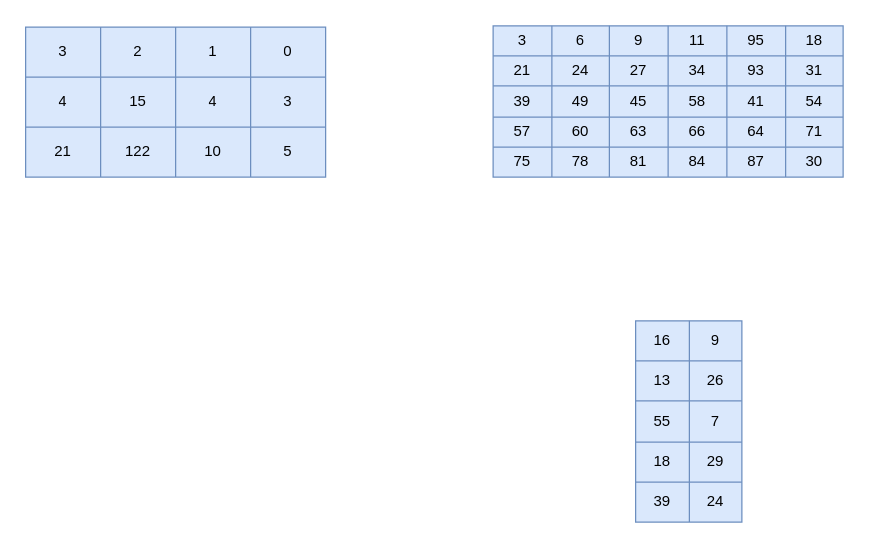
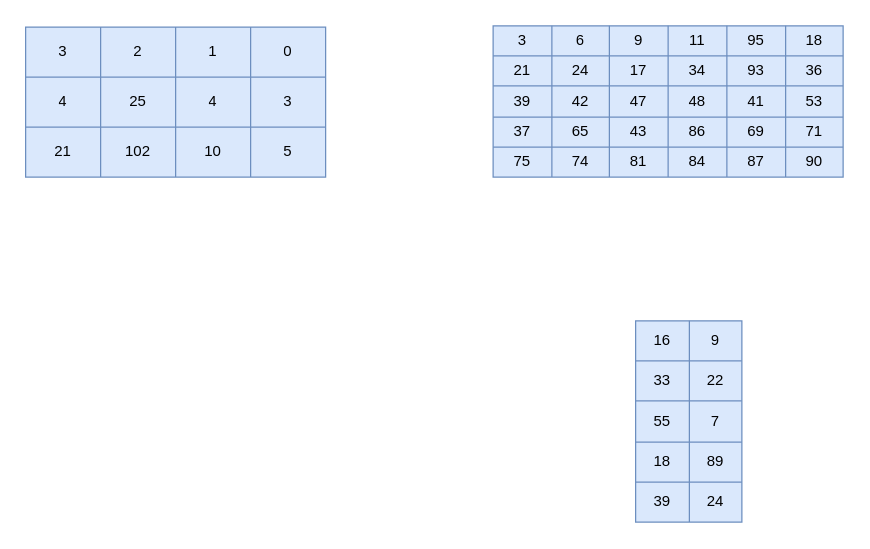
- <mxCell id="29" value="27" style="shape=partialRectangle;html=1;whiteSpace=wrap;connectable=0;overflow=hidden;fillColor=none;top=0;left=0;bottom=0;right=0;pointerEvents=1;rounded=0;shadow=0;sketch=0;strokeColor=default;" vertex="1" parent="26"><mxGeometry x="93" width="47" height="24" as="geometry"><mxRectangle width="47" height="24" as="alternateBounds" /></mxGeometry></mxCell>
+ <mxCell id="29" value="17" style="shape=partialRectangle;html=1;whiteSpace=wrap;connectable=0;overflow=hidden;fillColor=none;top=0;left=0;bottom=0;right=0;pointerEvents=1;rounded=0;shadow=0;sketch=0;strokeColor=default;" vertex="1" parent="26"><mxGeometry x="93" width="47" height="24" as="geometry"><mxRectangle width="47" height="24" as="alternateBounds" /></mxGeometry></mxCell>
- <mxCell id="32" value="31" style="shape=partialRectangle;html=1;whiteSpace=wrap;connectable=0;overflow=hidden;fillColor=none;top=0;left=0;bottom=0;right=0;pointerEvents=1;rounded=0;shadow=0;sketch=0;strokeColor=default;" vertex="1" parent="26"><mxGeometry x="234" width="46" height="24" as="geometry"><mxRectangle width="46" height="24" as="alternateBounds" /></mxGeometry></mxCell>
+ <mxCell id="32" value="36" style="shape=partialRectangle;html=1;whiteSpace=wrap;connectable=0;overflow=hidden;fillColor=none;top=0;left=0;bottom=0;right=0;pointerEvents=1;rounded=0;shadow=0;sketch=0;strokeColor=default;" vertex="1" parent="26"><mxGeometry x="234" width="46" height="24" as="geometry"><mxRectangle width="46" height="24" as="alternateBounds" /></mxGeometry></mxCell>
- <mxCell id="10" value="15" style="shape=partialRectangle;html=1;whiteSpace=wrap;connectable=0;overflow=hidden;fillColor=none;top=0;left=0;bottom=0;right=0;pointerEvents=1;" vertex="1" parent="8"><mxGeometry x="60" width="60" height="40" as="geometry"><mxRectangle width="60" height="40" as="alternateBounds" /></mxGeometry></mxCell>
+ <mxCell id="10" value="25" style="shape=partialRectangle;html=1;whiteSpace=wrap;connectable=0;overflow=hidden;fillColor=none;top=0;left=0;bottom=0;right=0;pointerEvents=1;" vertex="1" parent="8"><mxGeometry x="60" width="60" height="40" as="geometry"><mxRectangle width="60" height="40" as="alternateBounds" /></mxGeometry></mxCell>
- <mxCell id="35" value="49" style="shape=partialRectangle;html=1;whiteSpace=wrap;connectable=0;overflow=hidden;fillColor=none;top=0;left=0;bottom=0;right=0;pointerEvents=1;rounded=0;shadow=0;sketch=0;strokeColor=default;" vertex="1" parent="33"><mxGeometry x="47" width="46" height="25" as="geometry"><mxRectangle width="46" height="25" as="alternateBounds" /></mxGeometry></mxCell>
+ <mxCell id="35" value="42" style="shape=partialRectangle;html=1;whiteSpace=wrap;connectable=0;overflow=hidden;fillColor=none;top=0;left=0;bottom=0;right=0;pointerEvents=1;rounded=0;shadow=0;sketch=0;strokeColor=default;" vertex="1" parent="33"><mxGeometry x="47" width="46" height="25" as="geometry"><mxRectangle width="46" height="25" as="alternateBounds" /></mxGeometry></mxCell>
- <mxCell id="36" value="45" style="shape=partialRectangle;html=1;whiteSpace=wrap;connectable=0;overflow=hidden;fillColor=none;top=0;left=0;bottom=0;right=0;pointerEvents=1;rounded=0;shadow=0;sketch=0;strokeColor=default;" vertex="1" parent="33"><mxGeometry x="93" width="47" height="25" as="geometry"><mxRectangle width="47" height="25" as="alternateBounds" /></mxGeometry></mxCell>
+ <mxCell id="36" value="47" style="shape=partialRectangle;html=1;whiteSpace=wrap;connectable=0;overflow=hidden;fillColor=none;top=0;left=0;bottom=0;right=0;pointerEvents=1;rounded=0;shadow=0;sketch=0;strokeColor=default;" vertex="1" parent="33"><mxGeometry x="93" width="47" height="25" as="geometry"><mxRectangle width="47" height="25" as="alternateBounds" /></mxGeometry></mxCell>
- <mxCell id="37" value="58" style="shape=partialRectangle;html=1;whiteSpace=wrap;connectable=0;overflow=hidden;fillColor=none;top=0;left=0;bottom=0;right=0;pointerEvents=1;rounded=0;shadow=0;sketch=0;strokeColor=default;" vertex="1" parent="33"><mxGeometry x="140" width="47" height="25" as="geometry"><mxRectangle width="47" height="25" as="alternateBounds" /></mxGeometry></mxCell>
+ <mxCell id="37" value="48" style="shape=partialRectangle;html=1;whiteSpace=wrap;connectable=0;overflow=hidden;fillColor=none;top=0;left=0;bottom=0;right=0;pointerEvents=1;rounded=0;shadow=0;sketch=0;strokeColor=default;" vertex="1" parent="33"><mxGeometry x="140" width="47" height="25" as="geometry"><mxRectangle width="47" height="25" as="alternateBounds" /></mxGeometry></mxCell>
- <mxCell id="39" value="54" style="shape=partialRectangle;html=1;whiteSpace=wrap;connectable=0;overflow=hidden;fillColor=none;top=0;left=0;bottom=0;right=0;pointerEvents=1;rounded=0;shadow=0;sketch=0;strokeColor=default;" vertex="1" parent="33"><mxGeometry x="234" width="46" height="25" as="geometry"><mxRectangle width="46" height="25" as="alternateBounds" /></mxGeometry></mxCell>
+ <mxCell id="39" value="53" style="shape=partialRectangle;html=1;whiteSpace=wrap;connectable=0;overflow=hidden;fillColor=none;top=0;left=0;bottom=0;right=0;pointerEvents=1;rounded=0;shadow=0;sketch=0;strokeColor=default;" vertex="1" parent="33"><mxGeometry x="234" width="46" height="25" as="geometry"><mxRectangle width="46" height="25" as="alternateBounds" /></mxGeometry></mxCell>
- <mxCell id="41" value="57" style="shape=partialRectangle;html=1;whiteSpace=wrap;connectable=0;overflow=hidden;fillColor=none;top=0;left=0;bottom=0;right=0;pointerEvents=1;rounded=0;shadow=0;sketch=0;strokeColor=default;" vertex="1" parent="40"><mxGeometry width="47" height="24" as="geometry"><mxRectangle width="47" height="24" as="alternateBounds" /></mxGeometry></mxCell>
+ <mxCell id="41" value="37" style="shape=partialRectangle;html=1;whiteSpace=wrap;connectable=0;overflow=hidden;fillColor=none;top=0;left=0;bottom=0;right=0;pointerEvents=1;rounded=0;shadow=0;sketch=0;strokeColor=default;" vertex="1" parent="40"><mxGeometry width="47" height="24" as="geometry"><mxRectangle width="47" height="24" as="alternateBounds" /></mxGeometry></mxCell>
- <mxCell id="42" value="60" style="shape=partialRectangle;html=1;whiteSpace=wrap;connectable=0;overflow=hidden;fillColor=none;top=0;left=0;bottom=0;right=0;pointerEvents=1;rounded=0;shadow=0;sketch=0;strokeColor=default;" vertex="1" parent="40"><mxGeometry x="47" width="46" height="24" as="geometry"><mxRectangle width="46" height="24" as="alternateBounds" /></mxGeometry></mxCell>
+ <mxCell id="42" value="65" style="shape=partialRectangle;html=1;whiteSpace=wrap;connectable=0;overflow=hidden;fillColor=none;top=0;left=0;bottom=0;right=0;pointerEvents=1;rounded=0;shadow=0;sketch=0;strokeColor=default;" vertex="1" parent="40"><mxGeometry x="47" width="46" height="24" as="geometry"><mxRectangle width="46" height="24" as="alternateBounds" /></mxGeometry></mxCell>
- <mxCell id="43" value="63" style="shape=partialRectangle;html=1;whiteSpace=wrap;connectable=0;overflow=hidden;fillColor=none;top=0;left=0;bottom=0;right=0;pointerEvents=1;rounded=0;shadow=0;sketch=0;strokeColor=default;" vertex="1" parent="40"><mxGeometry x="93" width="47" height="24" as="geometry"><mxRectangle width="47" height="24" as="alternateBounds" /></mxGeometry></mxCell>
+ <mxCell id="43" value="43" style="shape=partialRectangle;html=1;whiteSpace=wrap;connectable=0;overflow=hidden;fillColor=none;top=0;left=0;bottom=0;right=0;pointerEvents=1;rounded=0;shadow=0;sketch=0;strokeColor=default;" vertex="1" parent="40"><mxGeometry x="93" width="47" height="24" as="geometry"><mxRectangle width="47" height="24" as="alternateBounds" /></mxGeometry></mxCell>
- <mxCell id="44" value="66" style="shape=partialRectangle;html=1;whiteSpace=wrap;connectable=0;overflow=hidden;fillColor=none;top=0;left=0;bottom=0;right=0;pointerEvents=1;rounded=0;shadow=0;sketch=0;strokeColor=default;" vertex="1" parent="40"><mxGeometry x="140" width="47" height="24" as="geometry"><mxRectangle width="47" height="24" as="alternateBounds" /></mxGeometry></mxCell>
+ <mxCell id="44" value="86" style="shape=partialRectangle;html=1;whiteSpace=wrap;connectable=0;overflow=hidden;fillColor=none;top=0;left=0;bottom=0;right=0;pointerEvents=1;rounded=0;shadow=0;sketch=0;strokeColor=default;" vertex="1" parent="40"><mxGeometry x="140" width="47" height="24" as="geometry"><mxRectangle width="47" height="24" as="alternateBounds" /></mxGeometry></mxCell>
- <mxCell id="45" value="64" style="shape=partialRectangle;html=1;whiteSpace=wrap;connectable=0;overflow=hidden;fillColor=none;top=0;left=0;bottom=0;right=0;pointerEvents=1;rounded=0;shadow=0;sketch=0;strokeColor=default;" vertex="1" parent="40"><mxGeometry x="187" width="47" height="24" as="geometry"><mxRectangle width="47" height="24" as="alternateBounds" /></mxGeometry></mxCell>
+ <mxCell id="45" value="69" style="shape=partialRectangle;html=1;whiteSpace=wrap;connectable=0;overflow=hidden;fillColor=none;top=0;left=0;bottom=0;right=0;pointerEvents=1;rounded=0;shadow=0;sketch=0;strokeColor=default;" vertex="1" parent="40"><mxGeometry x="187" width="47" height="24" as="geometry"><mxRectangle width="47" height="24" as="alternateBounds" /></mxGeometry></mxCell>
- <mxCell id="15" value="122" style="shape=partialRectangle;html=1;whiteSpace=wrap;connectable=0;overflow=hidden;fillColor=none;top=0;left=0;bottom=0;right=0;pointerEvents=1;" vertex="1" parent="13"><mxGeometry x="60" width="60" height="40" as="geometry"><mxRectangle width="60" height="40" as="alternateBounds" /></mxGeometry></mxCell>
+ <mxCell id="15" value="102" style="shape=partialRectangle;html=1;whiteSpace=wrap;connectable=0;overflow=hidden;fillColor=none;top=0;left=0;bottom=0;right=0;pointerEvents=1;" vertex="1" parent="13"><mxGeometry x="60" width="60" height="40" as="geometry"><mxRectangle width="60" height="40" as="alternateBounds" /></mxGeometry></mxCell>
- <mxCell id="49" value="78" style="shape=partialRectangle;html=1;whiteSpace=wrap;connectable=0;overflow=hidden;fillColor=none;top=0;left=0;bottom=0;right=0;pointerEvents=1;rounded=0;shadow=0;sketch=0;strokeColor=default;" vertex="1" parent="47"><mxGeometry x="47" width="46" height="24" as="geometry"><mxRectangle width="46" height="24" as="alternateBounds" /></mxGeometry></mxCell>
+ <mxCell id="49" value="74" style="shape=partialRectangle;html=1;whiteSpace=wrap;connectable=0;overflow=hidden;fillColor=none;top=0;left=0;bottom=0;right=0;pointerEvents=1;rounded=0;shadow=0;sketch=0;strokeColor=default;" vertex="1" parent="47"><mxGeometry x="47" width="46" height="24" as="geometry"><mxRectangle width="46" height="24" as="alternateBounds" /></mxGeometry></mxCell>
- <mxCell id="53" value="30" style="shape=partialRectangle;html=1;whiteSpace=wrap;connectable=0;overflow=hidden;fillColor=none;top=0;left=0;bottom=0;right=0;pointerEvents=1;rounded=0;shadow=0;sketch=0;strokeColor=default;" vertex="1" parent="47"><mxGeometry x="234" width="46" height="24" as="geometry"><mxRectangle width="46" height="24" as="alternateBounds" /></mxGeometry></mxCell>
+ <mxCell id="53" value="90" style="shape=partialRectangle;html=1;whiteSpace=wrap;connectable=0;overflow=hidden;fillColor=none;top=0;left=0;bottom=0;right=0;pointerEvents=1;rounded=0;shadow=0;sketch=0;strokeColor=default;" vertex="1" parent="47"><mxGeometry x="234" width="46" height="24" as="geometry"><mxRectangle width="46" height="24" as="alternateBounds" /></mxGeometry></mxCell>
- <mxCell id="59" value="13" style="shape=partialRectangle;html=1;whiteSpace=wrap;connectable=0;overflow=hidden;fillColor=none;top=0;left=0;bottom=0;right=0;pointerEvents=1;rounded=0;shadow=0;sketch=0;strokeColor=default;" vertex="1" parent="58"><mxGeometry width="43" height="32" as="geometry"><mxRectangle width="43" height="32" as="alternateBounds" /></mxGeometry></mxCell>
+ <mxCell id="59" value="33" style="shape=partialRectangle;html=1;whiteSpace=wrap;connectable=0;overflow=hidden;fillColor=none;top=0;left=0;bottom=0;right=0;pointerEvents=1;rounded=0;shadow=0;sketch=0;strokeColor=default;" vertex="1" parent="58"><mxGeometry width="43" height="32" as="geometry"><mxRectangle width="43" height="32" as="alternateBounds" /></mxGeometry></mxCell>
- <mxCell id="60" value="26" style="shape=partialRectangle;html=1;whiteSpace=wrap;connectable=0;overflow=hidden;fillColor=none;top=0;left=0;bottom=0;right=0;pointerEvents=1;rounded=0;shadow=0;sketch=0;strokeColor=default;" vertex="1" parent="58"><mxGeometry x="43" width="42" height="32" as="geometry"><mxRectangle width="42" height="32" as="alternateBounds" /></mxGeometry></mxCell>
+ <mxCell id="60" value="22" style="shape=partialRectangle;html=1;whiteSpace=wrap;connectable=0;overflow=hidden;fillColor=none;top=0;left=0;bottom=0;right=0;pointerEvents=1;rounded=0;shadow=0;sketch=0;strokeColor=default;" vertex="1" parent="58"><mxGeometry x="43" width="42" height="32" as="geometry"><mxRectangle width="42" height="32" as="alternateBounds" /></mxGeometry></mxCell>
- <mxCell id="66" value="29" style="shape=partialRectangle;html=1;whiteSpace=wrap;connectable=0;overflow=hidden;fillColor=none;top=0;left=0;bottom=0;right=0;pointerEvents=1;rounded=0;shadow=0;sketch=0;strokeColor=default;" vertex="1" parent="64"><mxGeometry x="43" width="42" height="32" as="geometry"><mxRectangle width="42" height="32" as="alternateBounds" /></mxGeometry></mxCell>
+ <mxCell id="66" value="89" style="shape=partialRectangle;html=1;whiteSpace=wrap;connectable=0;overflow=hidden;fillColor=none;top=0;left=0;bottom=0;right=0;pointerEvents=1;rounded=0;shadow=0;sketch=0;strokeColor=default;" vertex="1" parent="64"><mxGeometry x="43" width="42" height="32" as="geometry"><mxRectangle width="42" height="32" as="alternateBounds" /></mxGeometry></mxCell>
